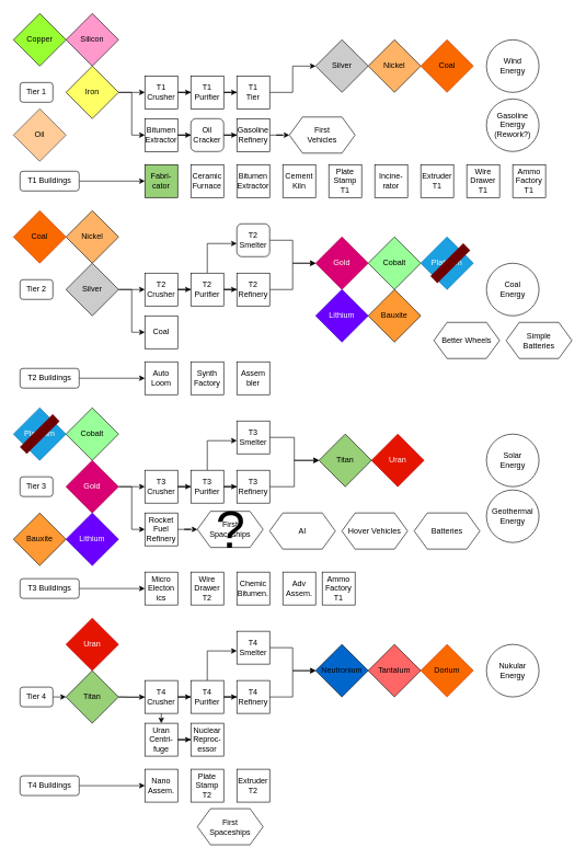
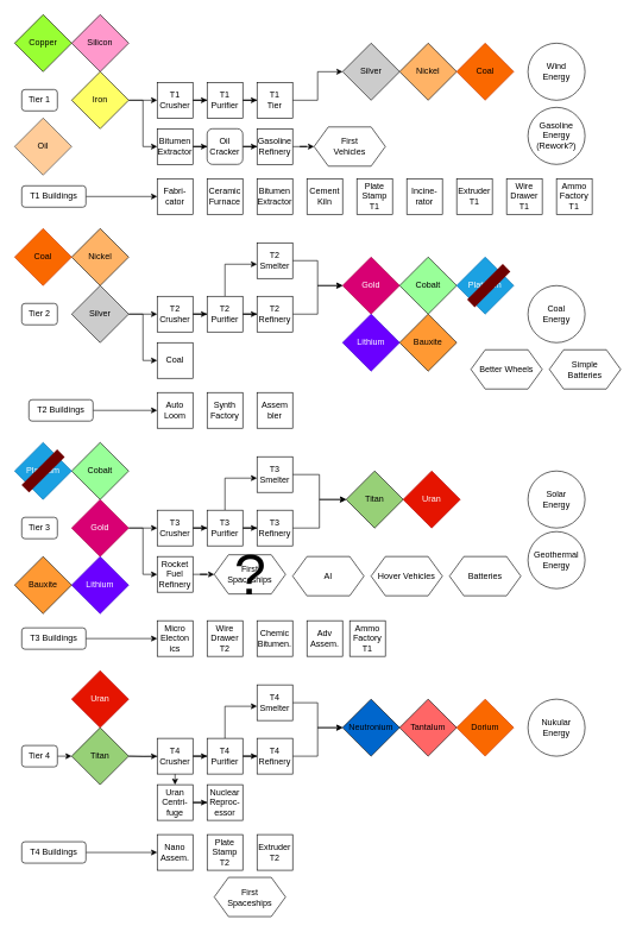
- <mxCell id="94" value="&lt;div&gt;Fabri-&lt;/div&gt;&lt;div&gt;cator&lt;br&gt;&lt;/div&gt;" style="whiteSpace=wrap;html=1;aspect=fixed;fillColor=#97d077;" parent="1" vertex="1"><mxGeometry x="220" y="250" width="50" height="50" as="geometry" /></mxCell>
+ <mxCell id="94" value="&lt;div&gt;Fabri-&lt;/div&gt;&lt;div&gt;cator&lt;br&gt;&lt;/div&gt;" style="whiteSpace=wrap;html=1;aspect=fixed;" parent="1" vertex="1"><mxGeometry x="220" y="250" width="50" height="50" as="geometry" /></mxCell>
- <mxCell id="29" value="T2 Smelter" style="whiteSpace=wrap;html=1;aspect=fixed;rounded=1;" parent="1" vertex="1"><mxGeometry x="360" y="340" width="50" height="50" as="geometry" /></mxCell>
+ <mxCell id="29" value="T2 Smelter" style="whiteSpace=wrap;html=1;aspect=fixed;" parent="1" vertex="1"><mxGeometry x="360" y="340" width="50" height="50" as="geometry" /></mxCell>
- <mxCell id="102" value="T2 Buildings" style="rounded=1;whiteSpace=wrap;html=1;" parent="1" vertex="1"><mxGeometry x="30" y="560" width="90" height="30" as="geometry" /></mxCell>
+ <mxCell id="102" value="T2 Buildings" style="rounded=1;whiteSpace=wrap;html=1;" parent="1" vertex="1"><mxGeometry x="40" y="560" width="90" height="30" as="geometry" /></mxCell>
